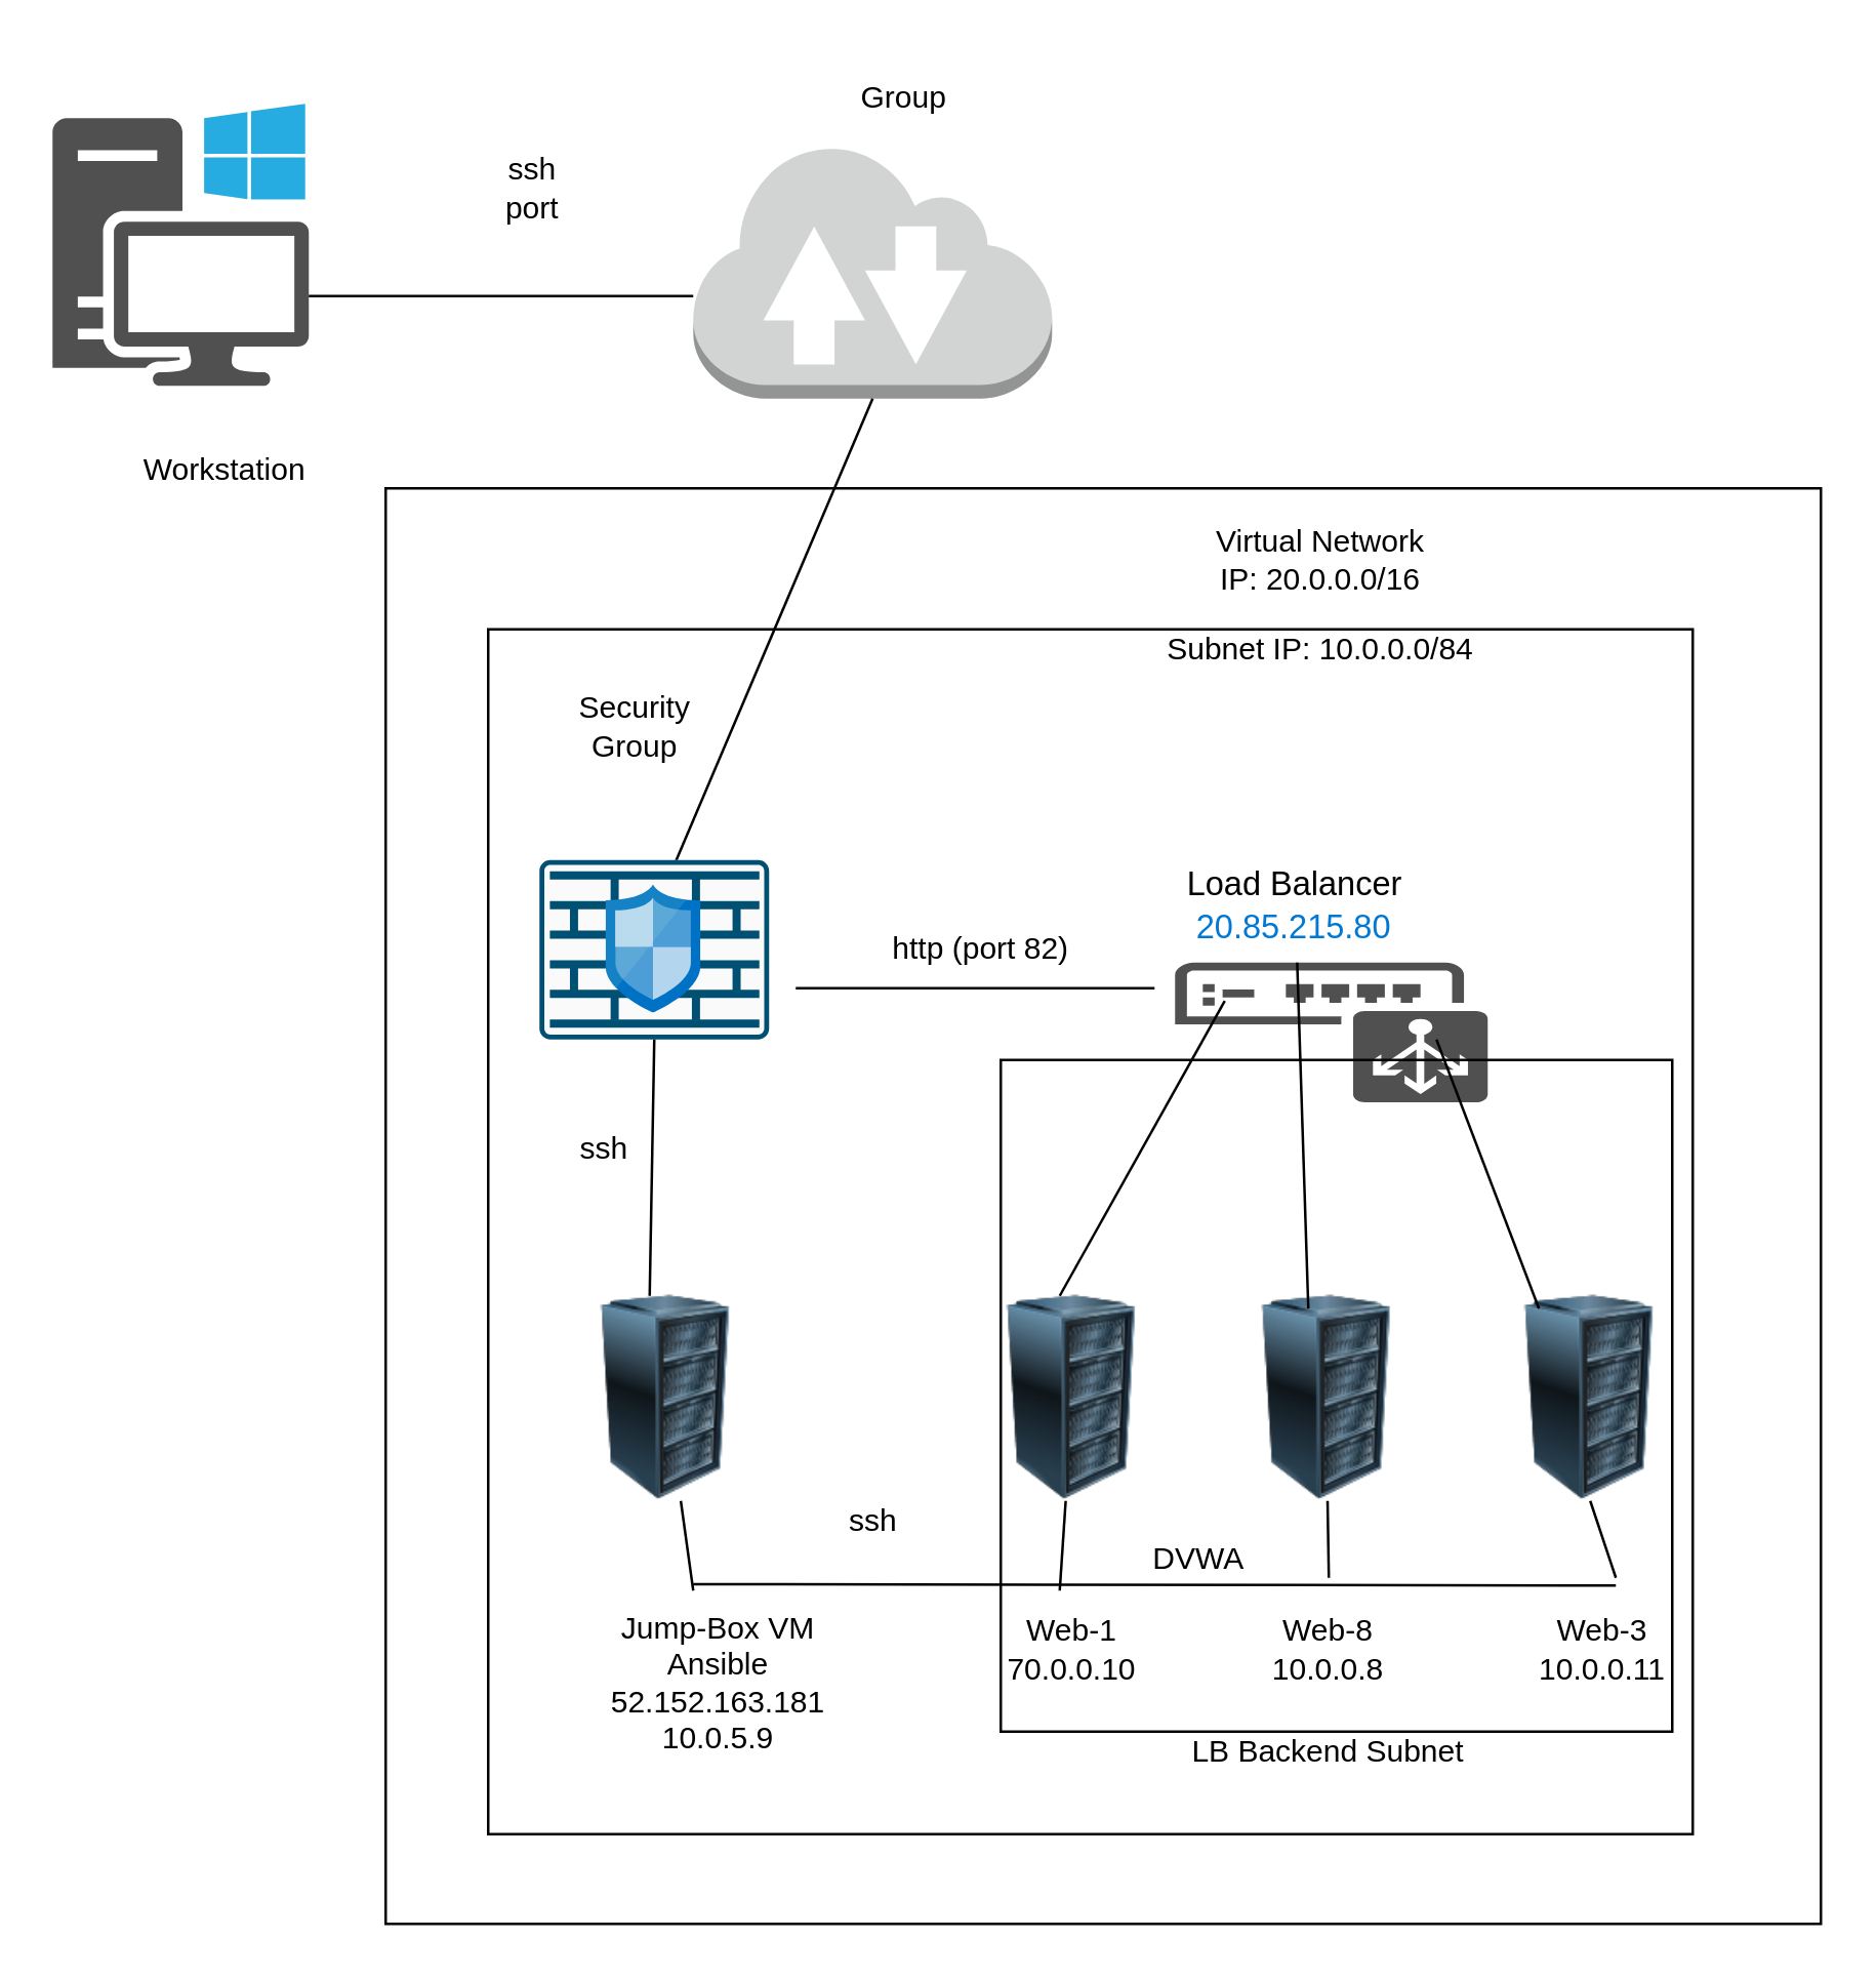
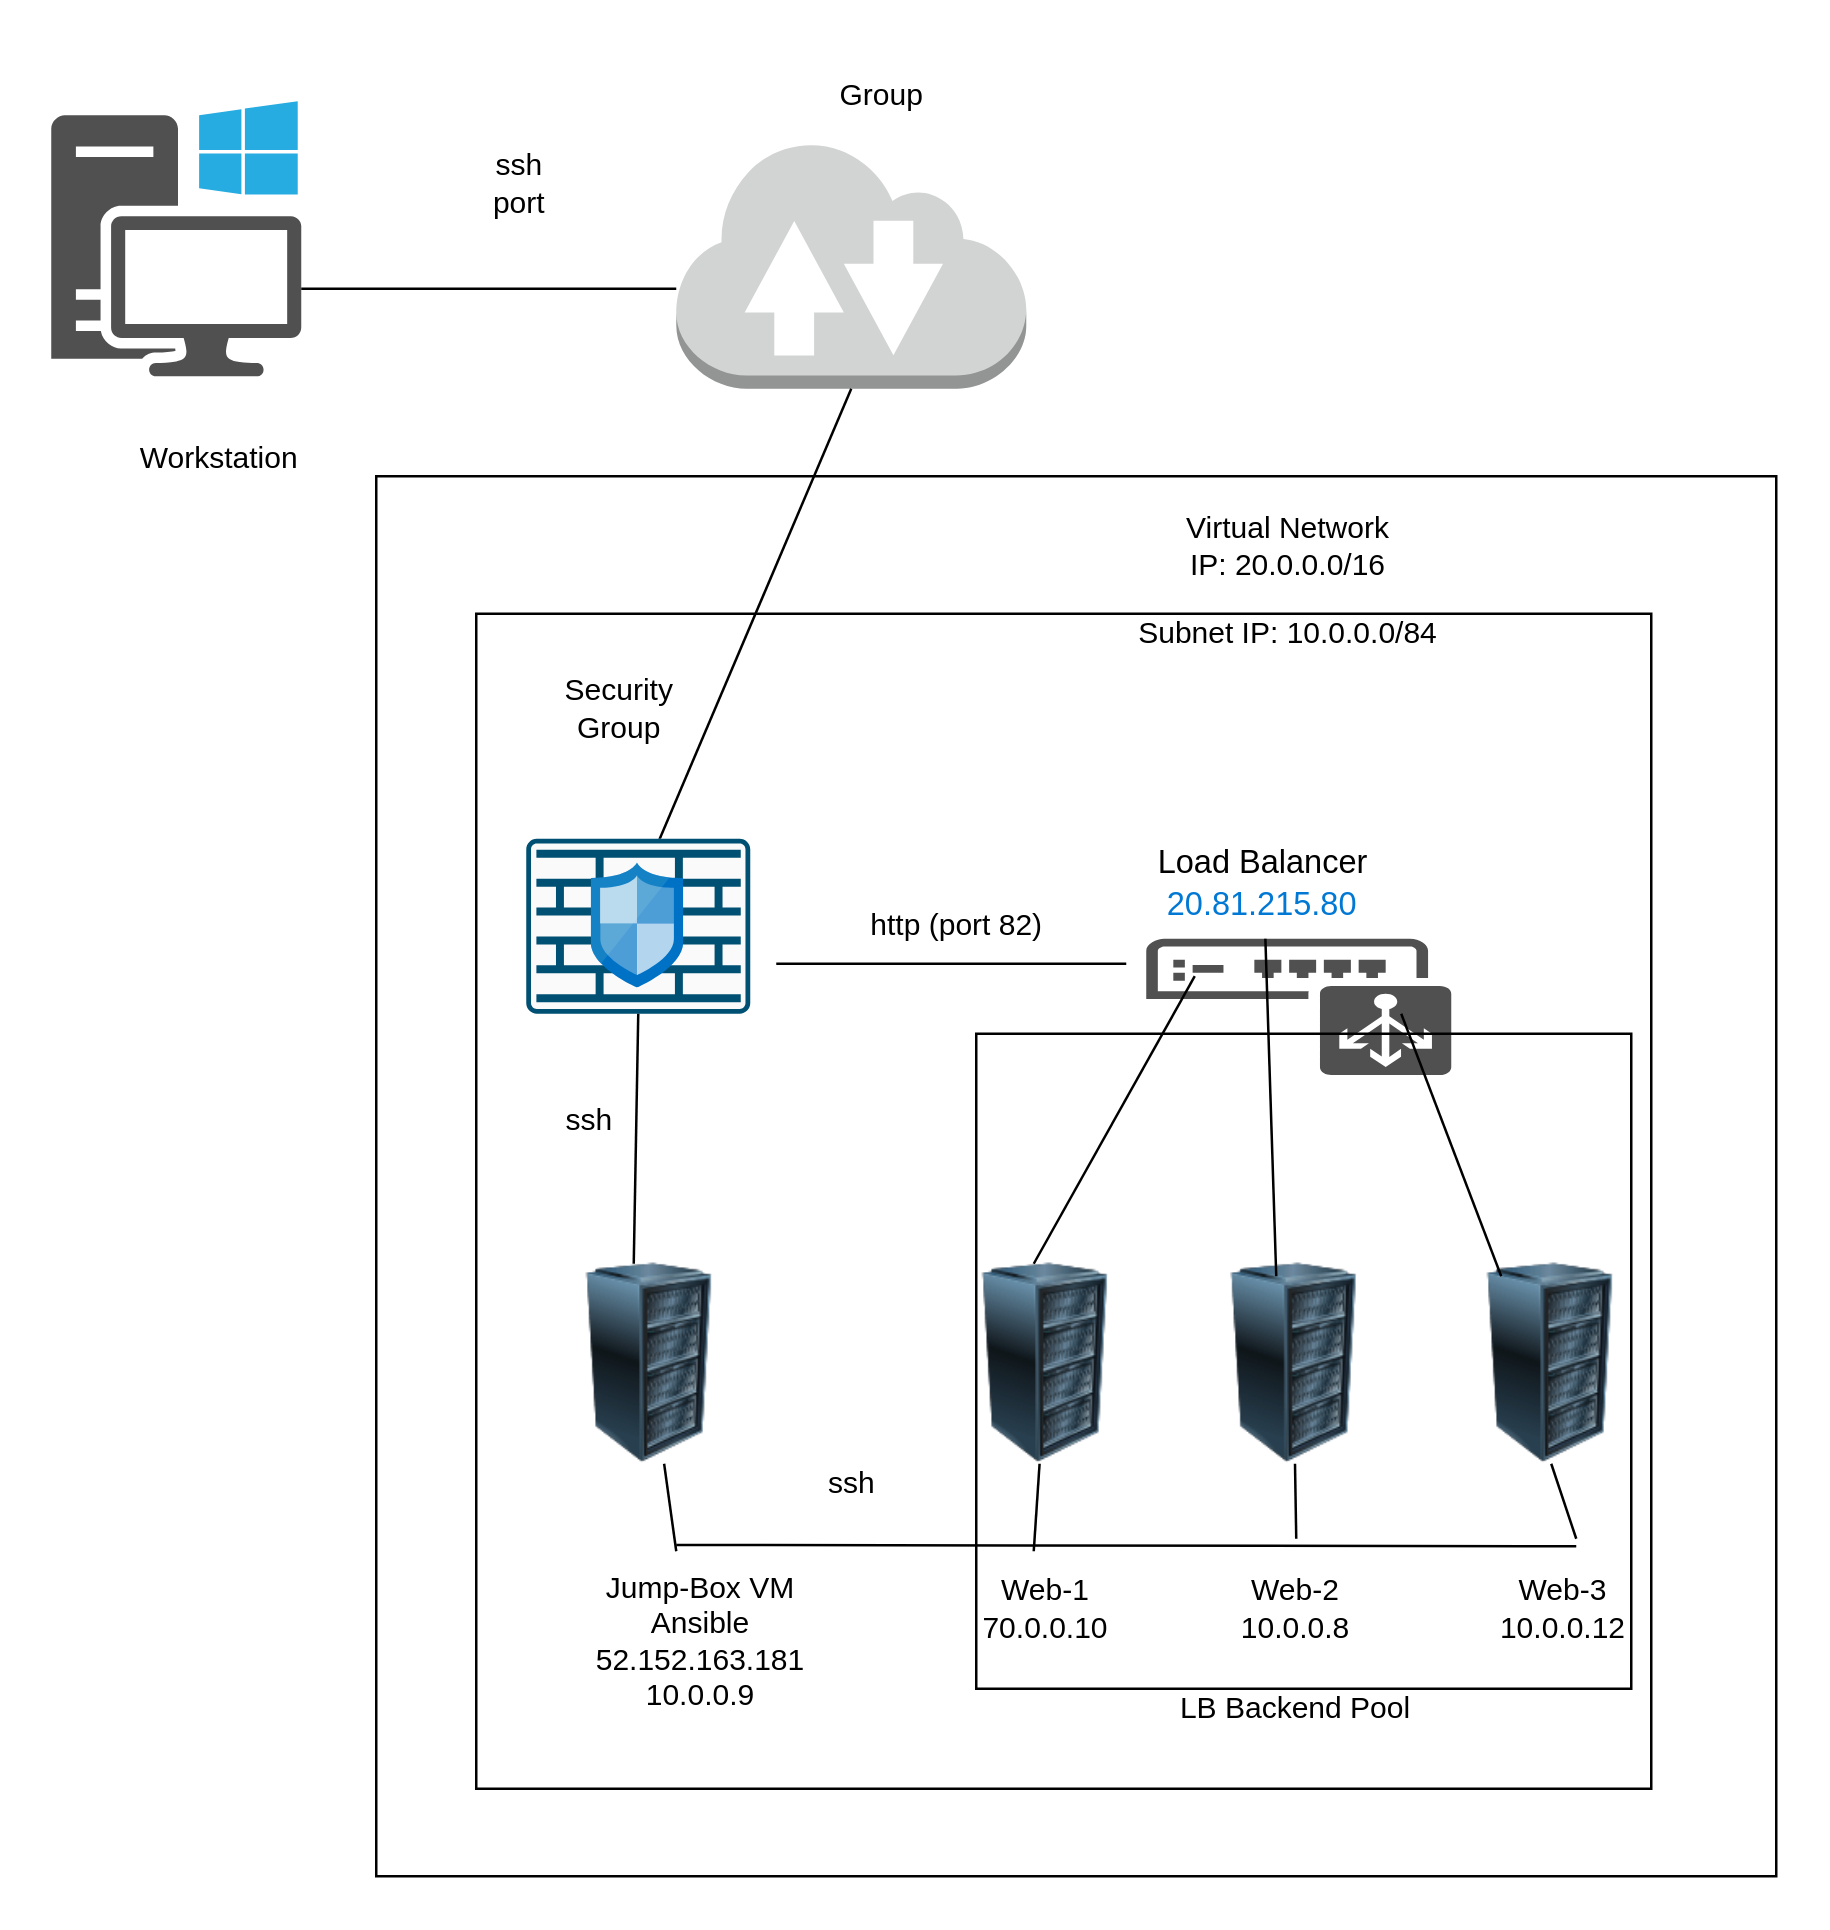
- <mxCell id="18" value="&lt;div style=&quot;text-align: justify ; font-size: 13px&quot;&gt;&lt;font style=&quot;font-size: 13px&quot;&gt;Load Balancer&lt;/font&gt;&lt;/div&gt;&lt;div style=&quot;text-align: justify ; font-size: 13px&quot;&gt;&lt;font style=&quot;font-size: 13px&quot;&gt;&amp;nbsp;&lt;a class=&quot;msportalfx-text-primary fxc-essentials-value fxs-portal-text fxs-fxclick&quot; tabindex=&quot;0&quot; title=&quot;20.85.215.80 (pentest-LB)&quot; id=&quot;_essentials_63&quot; href=&quot;https://portal.azure.com/?bundlingKind=DefaultPartitioner&amp;amp;configHash=vrMI5jFyEeq_&amp;amp;env=portal&amp;amp;helppanenewdesign=true&amp;amp;helppanevmproblemcards=false&amp;amp;l=en.en-us&amp;amp;pageVersion=8.131.0.507.210805-1120#blade/HubsExtension/ResourceMenuBlade/id/%2Fsubscriptions%2F6ccdda4b-8764-47be-921e-8fe3727a0b14%2FresourceGroups%2FRedTeamResource%2Fproviders%2FMicrosoft.Network%2FloadBalancers%2FRedTeam-LB/menuid/frontendIpPool&quot; style=&quot;text-decoration: none ; color: rgb(0 , 120 , 212) ; cursor: pointer ; overflow: hidden ; height: 18px ; line-height: 18px ; display: inline-block ; text-overflow: ellipsis ; max-width: 100% ; padding: 0px ; border: 0px ; outline: none&quot;&gt;20.85.215.80&lt;/a&gt;&lt;/font&gt;&lt;/div&gt;" style="text;html=1;strokeColor=none;fillColor=none;align=center;verticalAlign=middle;whiteSpace=wrap;rounded=0;" vertex="1" parent="1"><mxGeometry x="410" y="335" width="190" height="40" as="geometry" /></mxCell>
+ <mxCell id="18" value="&lt;div style=&quot;text-align: justify ; font-size: 13px&quot;&gt;&lt;font style=&quot;font-size: 13px&quot;&gt;Load Balancer&lt;/font&gt;&lt;/div&gt;&lt;div style=&quot;text-align: justify ; font-size: 13px&quot;&gt;&lt;font style=&quot;font-size: 13px&quot;&gt;&amp;nbsp;&lt;a class=&quot;msportalfx-text-primary fxc-essentials-value fxs-portal-text fxs-fxclick&quot; tabindex=&quot;0&quot; title=&quot;20.85.215.80 (pentest-LB)&quot; id=&quot;_essentials_63&quot; href=&quot;https://portal.azure.com/?bundlingKind=DefaultPartitioner&amp;amp;configHash=vrMI5jFyEeq_&amp;amp;env=portal&amp;amp;helppanenewdesign=true&amp;amp;helppanevmproblemcards=false&amp;amp;l=en.en-us&amp;amp;pageVersion=8.131.0.507.210805-1120#blade/HubsExtension/ResourceMenuBlade/id/%2Fsubscriptions%2F6ccdda4b-8764-47be-921e-8fe3727a0b14%2FresourceGroups%2FRedTeamResource%2Fproviders%2FMicrosoft.Network%2FloadBalancers%2FRedTeam-LB/menuid/frontendIpPool&quot; style=&quot;text-decoration: none ; color: rgb(0 , 120 , 212) ; cursor: pointer ; overflow: hidden ; height: 18px ; line-height: 18px ; display: inline-block ; text-overflow: ellipsis ; max-width: 100% ; padding: 0px ; border: 0px ; outline: none&quot;&gt;20.81.215.80&lt;/a&gt;&lt;/font&gt;&lt;/div&gt;" style="text;html=1;strokeColor=none;fillColor=none;align=center;verticalAlign=middle;whiteSpace=wrap;rounded=0;" vertex="1" parent="1"><mxGeometry x="410" y="335" width="190" height="40" as="geometry" /></mxCell>
- <mxCell id="29" value="DVWA" style="text;html=1;strokeColor=none;fillColor=none;align=center;verticalAlign=middle;whiteSpace=wrap;rounded=0;" vertex="1" parent="1"><mxGeometry x="430" y="590" width="75" height="35" as="geometry" /></mxCell>
- <mxCell id="26" value="Web-8&lt;br&gt;10.0.0.8" style="text;html=1;strokeColor=none;fillColor=none;align=center;verticalAlign=middle;whiteSpace=wrap;rounded=0;" vertex="1" parent="1"><mxGeometry x="472.5" y="625" width="90" height="35" as="geometry" /></mxCell>
+ <mxCell id="26" value="Web-2&lt;br&gt;10.0.0.8" style="text;html=1;strokeColor=none;fillColor=none;align=center;verticalAlign=middle;whiteSpace=wrap;rounded=0;" vertex="1" parent="1"><mxGeometry x="472.5" y="625" width="90" height="35" as="geometry" /></mxCell>
- <mxCell id="27" value="Web-3&lt;br&gt;10.0.0.11" style="text;html=1;strokeColor=none;fillColor=none;align=center;verticalAlign=middle;whiteSpace=wrap;rounded=0;" vertex="1" parent="1"><mxGeometry x="580" y="625" width="90" height="35" as="geometry" /></mxCell>
+ <mxCell id="27" value="Web-3&lt;br&gt;10.0.0.12" style="text;html=1;strokeColor=none;fillColor=none;align=center;verticalAlign=middle;whiteSpace=wrap;rounded=0;" vertex="1" parent="1"><mxGeometry x="580" y="625" width="90" height="35" as="geometry" /></mxCell>
- <mxCell id="25" value="Jump-Box VM&lt;br&gt;Ansible&lt;br&gt;&lt;span style=&quot;font-family: &amp;#34;az_ea_font&amp;#34; , &amp;#34;segoe ui&amp;#34; , &amp;#34;az_font&amp;#34; , , , &amp;#34;blinkmacsystemfont&amp;#34; , &amp;#34;roboto&amp;#34; , &amp;#34;oxygen&amp;#34; , &amp;#34;ubuntu&amp;#34; , &amp;#34;cantarell&amp;#34; , &amp;#34;open sans&amp;#34; , &amp;#34;helvetica neue&amp;#34; , sans-serif ; background-color: rgb(255 , 255 , 255)&quot;&gt;52.152.163.181&lt;/span&gt;&lt;br&gt;10.0.5.9" style="text;html=1;strokeColor=none;fillColor=none;align=center;verticalAlign=middle;whiteSpace=wrap;rounded=0;" vertex="1" parent="1"><mxGeometry x="230" y="627.5" width="100" height="57.5" as="geometry" /></mxCell>
+ <mxCell id="25" value="Jump-Box VM&lt;br&gt;Ansible&lt;br&gt;&lt;span style=&quot;font-family: &amp;#34;az_ea_font&amp;#34; , &amp;#34;segoe ui&amp;#34; , &amp;#34;az_font&amp;#34; , , , &amp;#34;blinkmacsystemfont&amp;#34; , &amp;#34;roboto&amp;#34; , &amp;#34;oxygen&amp;#34; , &amp;#34;ubuntu&amp;#34; , &amp;#34;cantarell&amp;#34; , &amp;#34;open sans&amp;#34; , &amp;#34;helvetica neue&amp;#34; , sans-serif ; background-color: rgb(255 , 255 , 255)&quot;&gt;52.152.163.181&lt;/span&gt;&lt;br&gt;10.0.0.9" style="text;html=1;strokeColor=none;fillColor=none;align=center;verticalAlign=middle;whiteSpace=wrap;rounded=0;" vertex="1" parent="1"><mxGeometry x="230" y="627.5" width="100" height="57.5" as="geometry" /></mxCell>
- <mxCell id="14" value="LB Backend Subnet" style="text;html=1;strokeColor=none;fillColor=none;align=center;verticalAlign=middle;whiteSpace=wrap;rounded=0;" vertex="1" parent="1"><mxGeometry x="462.5" y="665" width="110" height="35" as="geometry" /></mxCell>
+ <mxCell id="14" value="LB Backend Pool" style="text;html=1;strokeColor=none;fillColor=none;align=center;verticalAlign=middle;whiteSpace=wrap;rounded=0;" vertex="1" parent="1"><mxGeometry x="462.5" y="665" width="110" height="35" as="geometry" /></mxCell>
